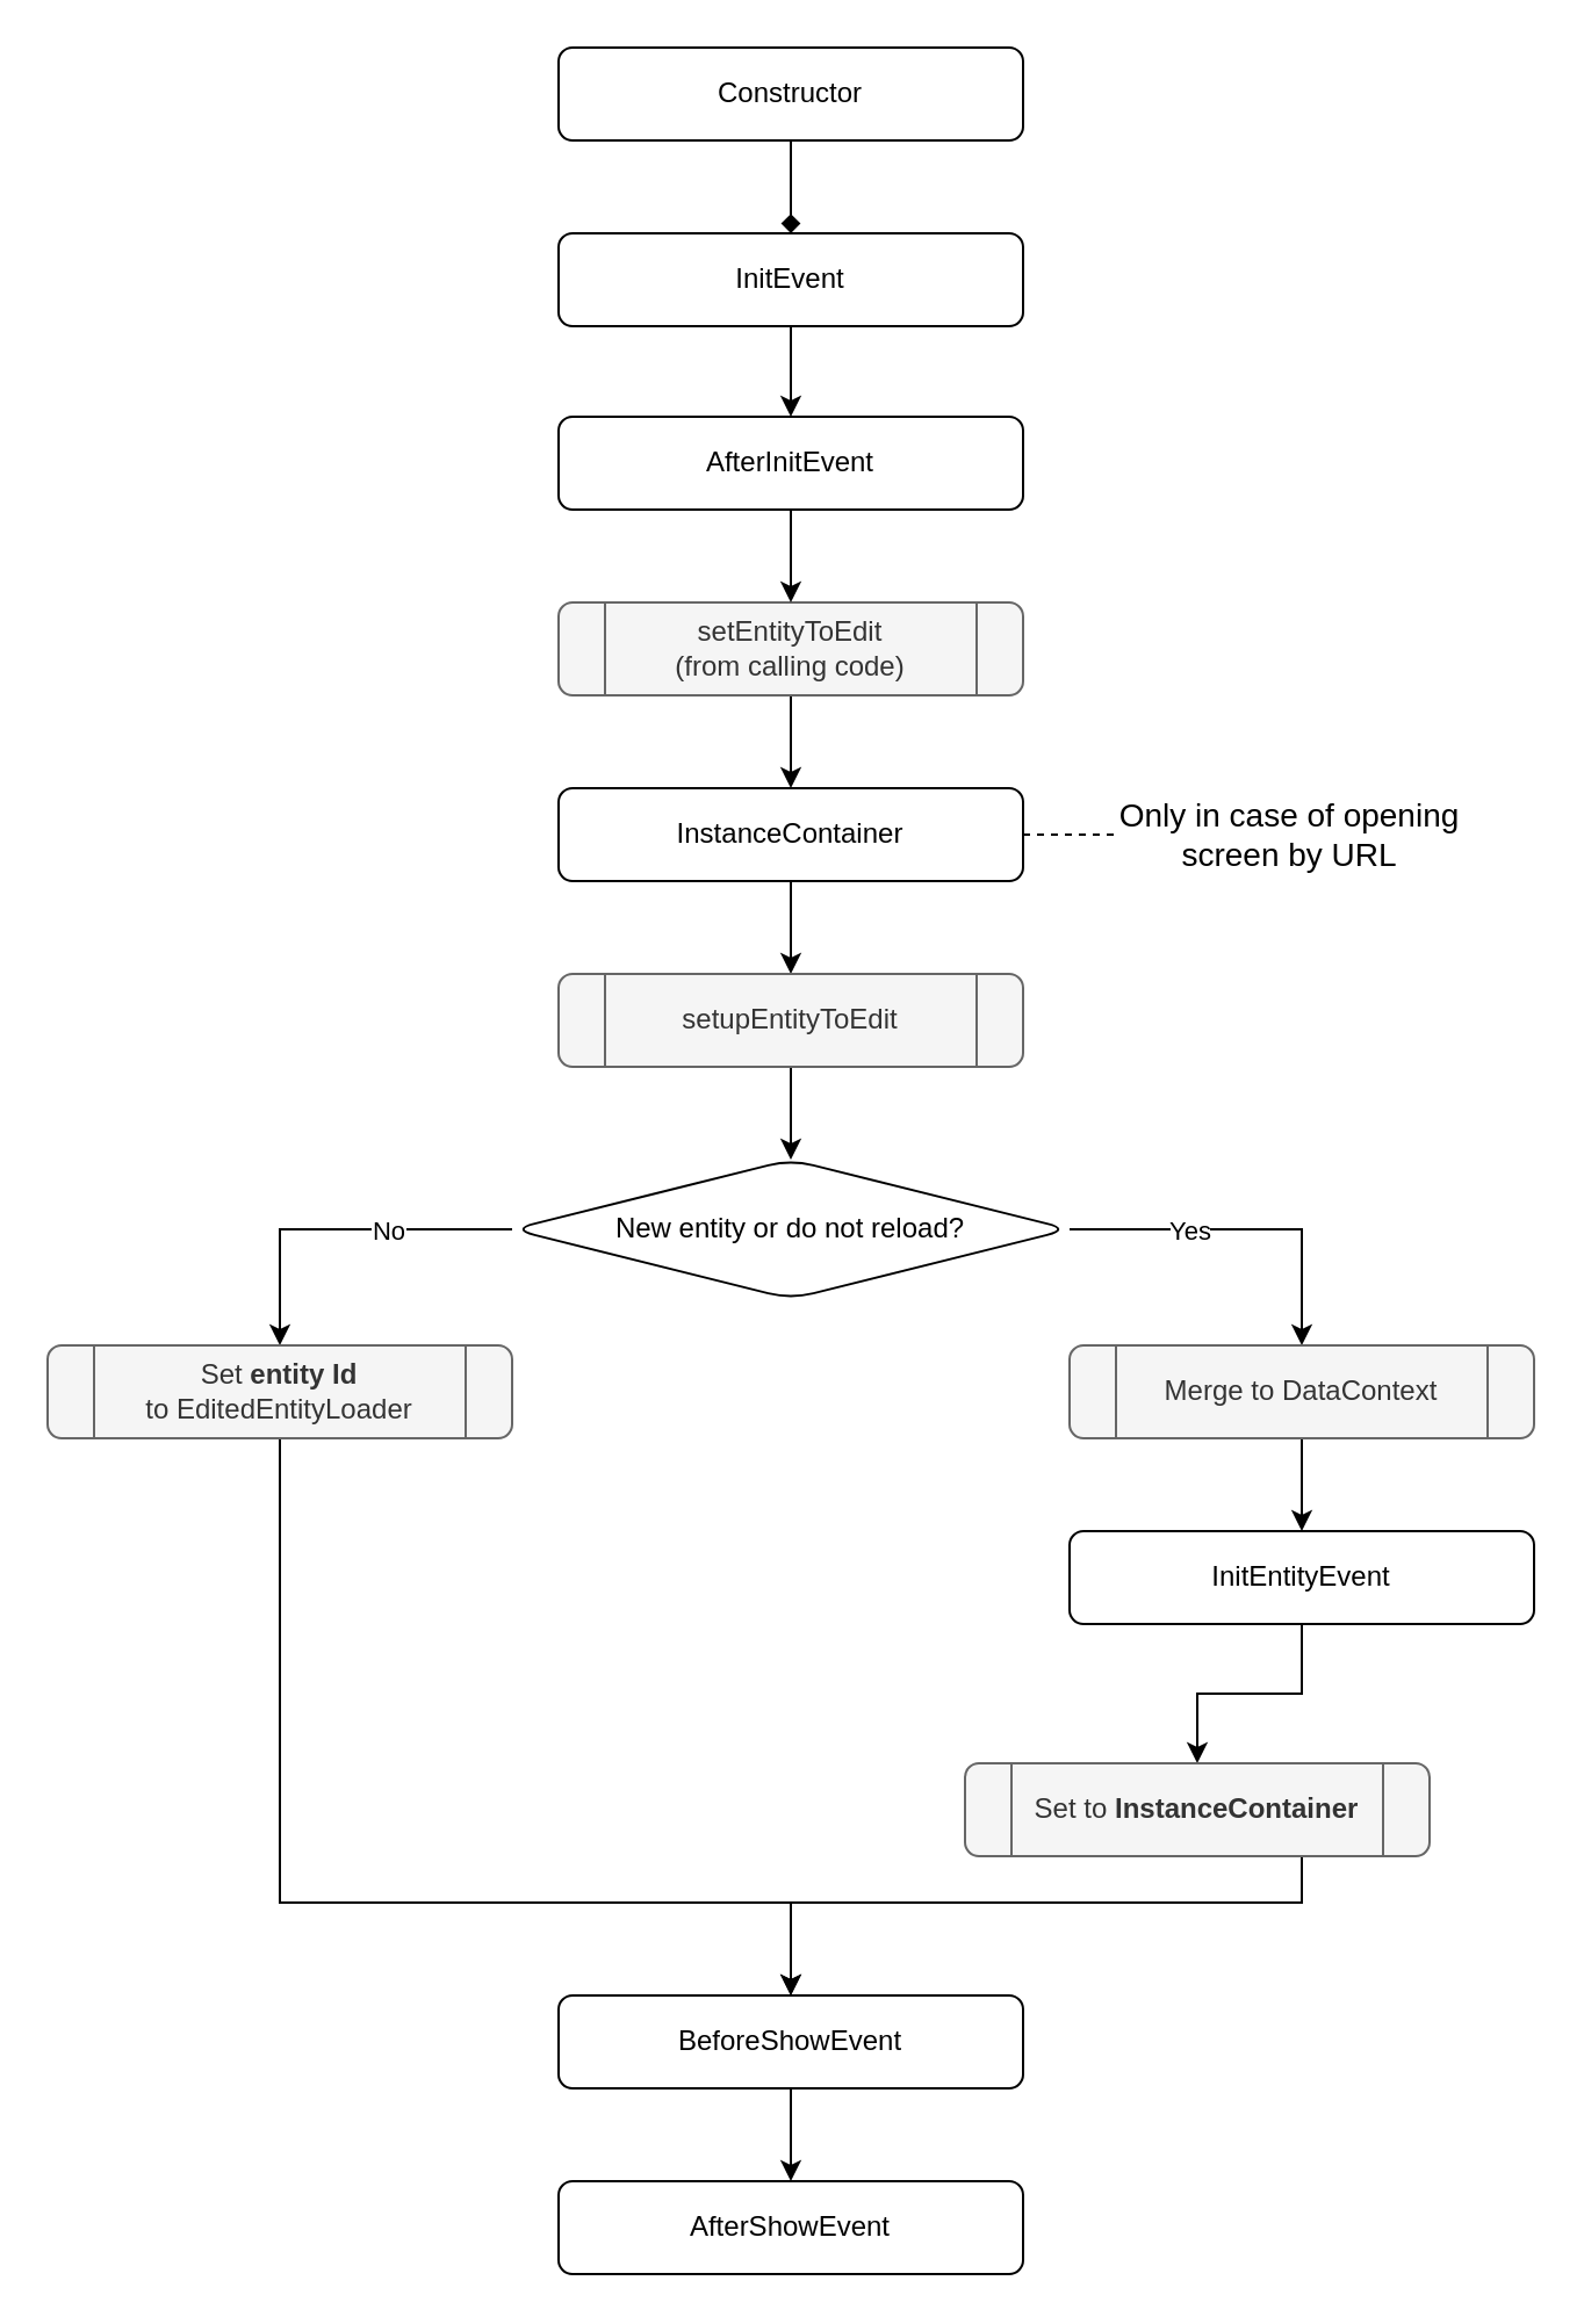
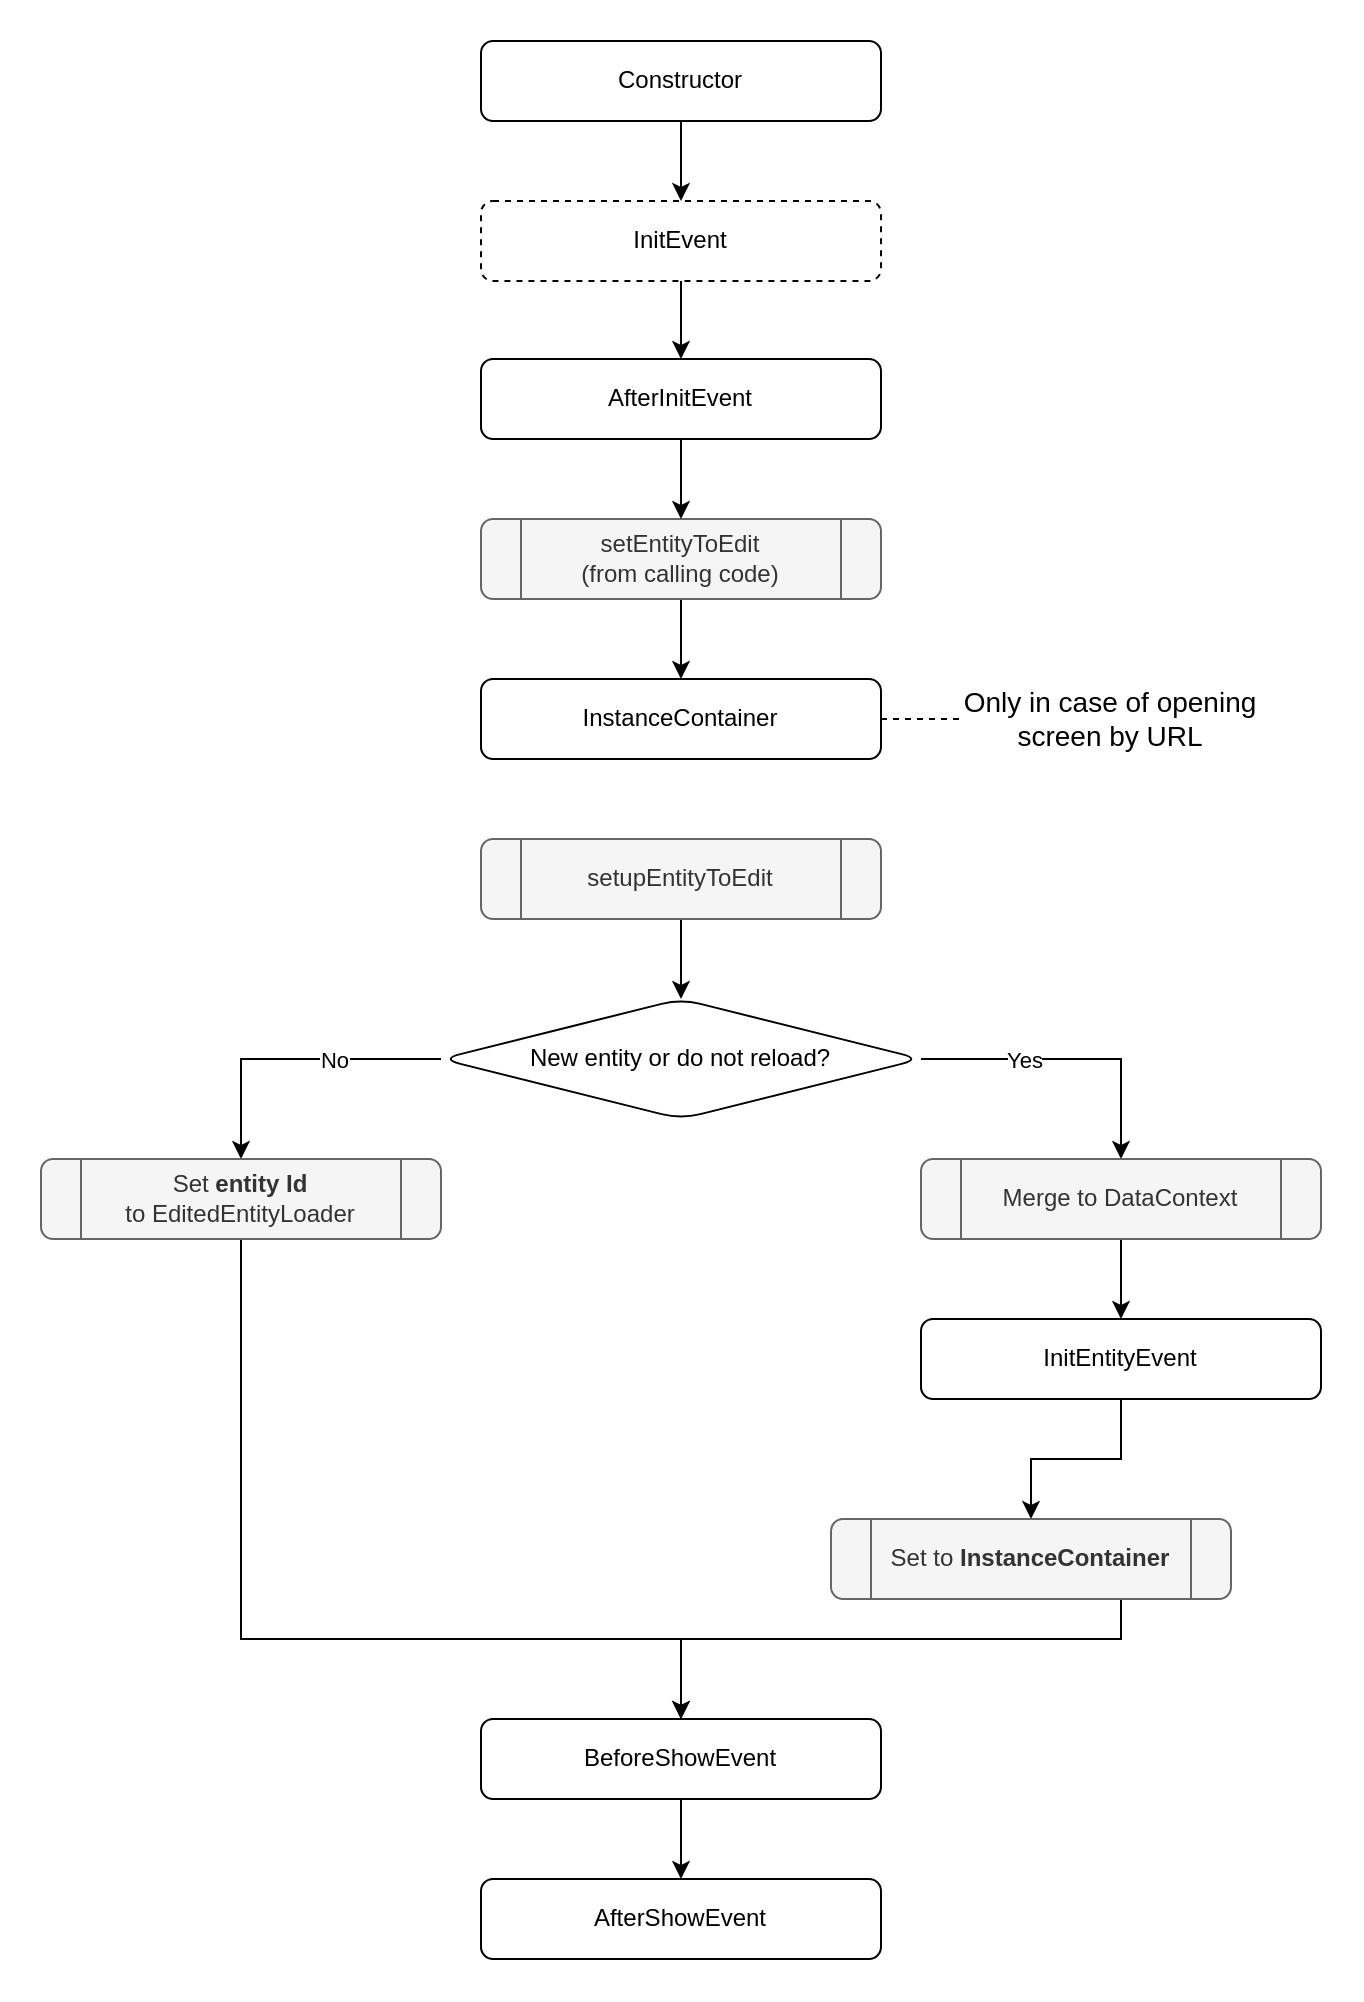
- <mxCell id="2" value="" style="edgeStyle=orthogonalEdgeStyle;rounded=0;orthogonalLoop=1;jettySize=auto;html=1;endArrow=diamond;" parent="1" source="3" target="5" edge="1"><mxGeometry relative="1" as="geometry" /></mxCell>
+ <mxCell id="2" value="" style="edgeStyle=orthogonalEdgeStyle;rounded=0;orthogonalLoop=1;jettySize=auto;html=1;" parent="1" source="3" target="5" edge="1"><mxGeometry relative="1" as="geometry" /></mxCell>
- <mxCell id="5" value="InitEvent" style="rounded=1;whiteSpace=wrap;html=1;" parent="1" vertex="1"><mxGeometry x="240" y="100" width="200" height="40" as="geometry" /></mxCell>
+ <mxCell id="5" value="InitEvent" style="rounded=1;whiteSpace=wrap;html=1;dashed=1;" parent="1" vertex="1"><mxGeometry x="240" y="100" width="200" height="40" as="geometry" /></mxCell>
- <mxCell id="26" style="edgeStyle=orthogonalEdgeStyle;rounded=0;orthogonalLoop=1;jettySize=auto;html=1;entryX=0.5;entryY=0;entryDx=0;entryDy=0;" edge="1" parent="1" source="27" target="29"><mxGeometry relative="1" as="geometry" /></mxCell>
